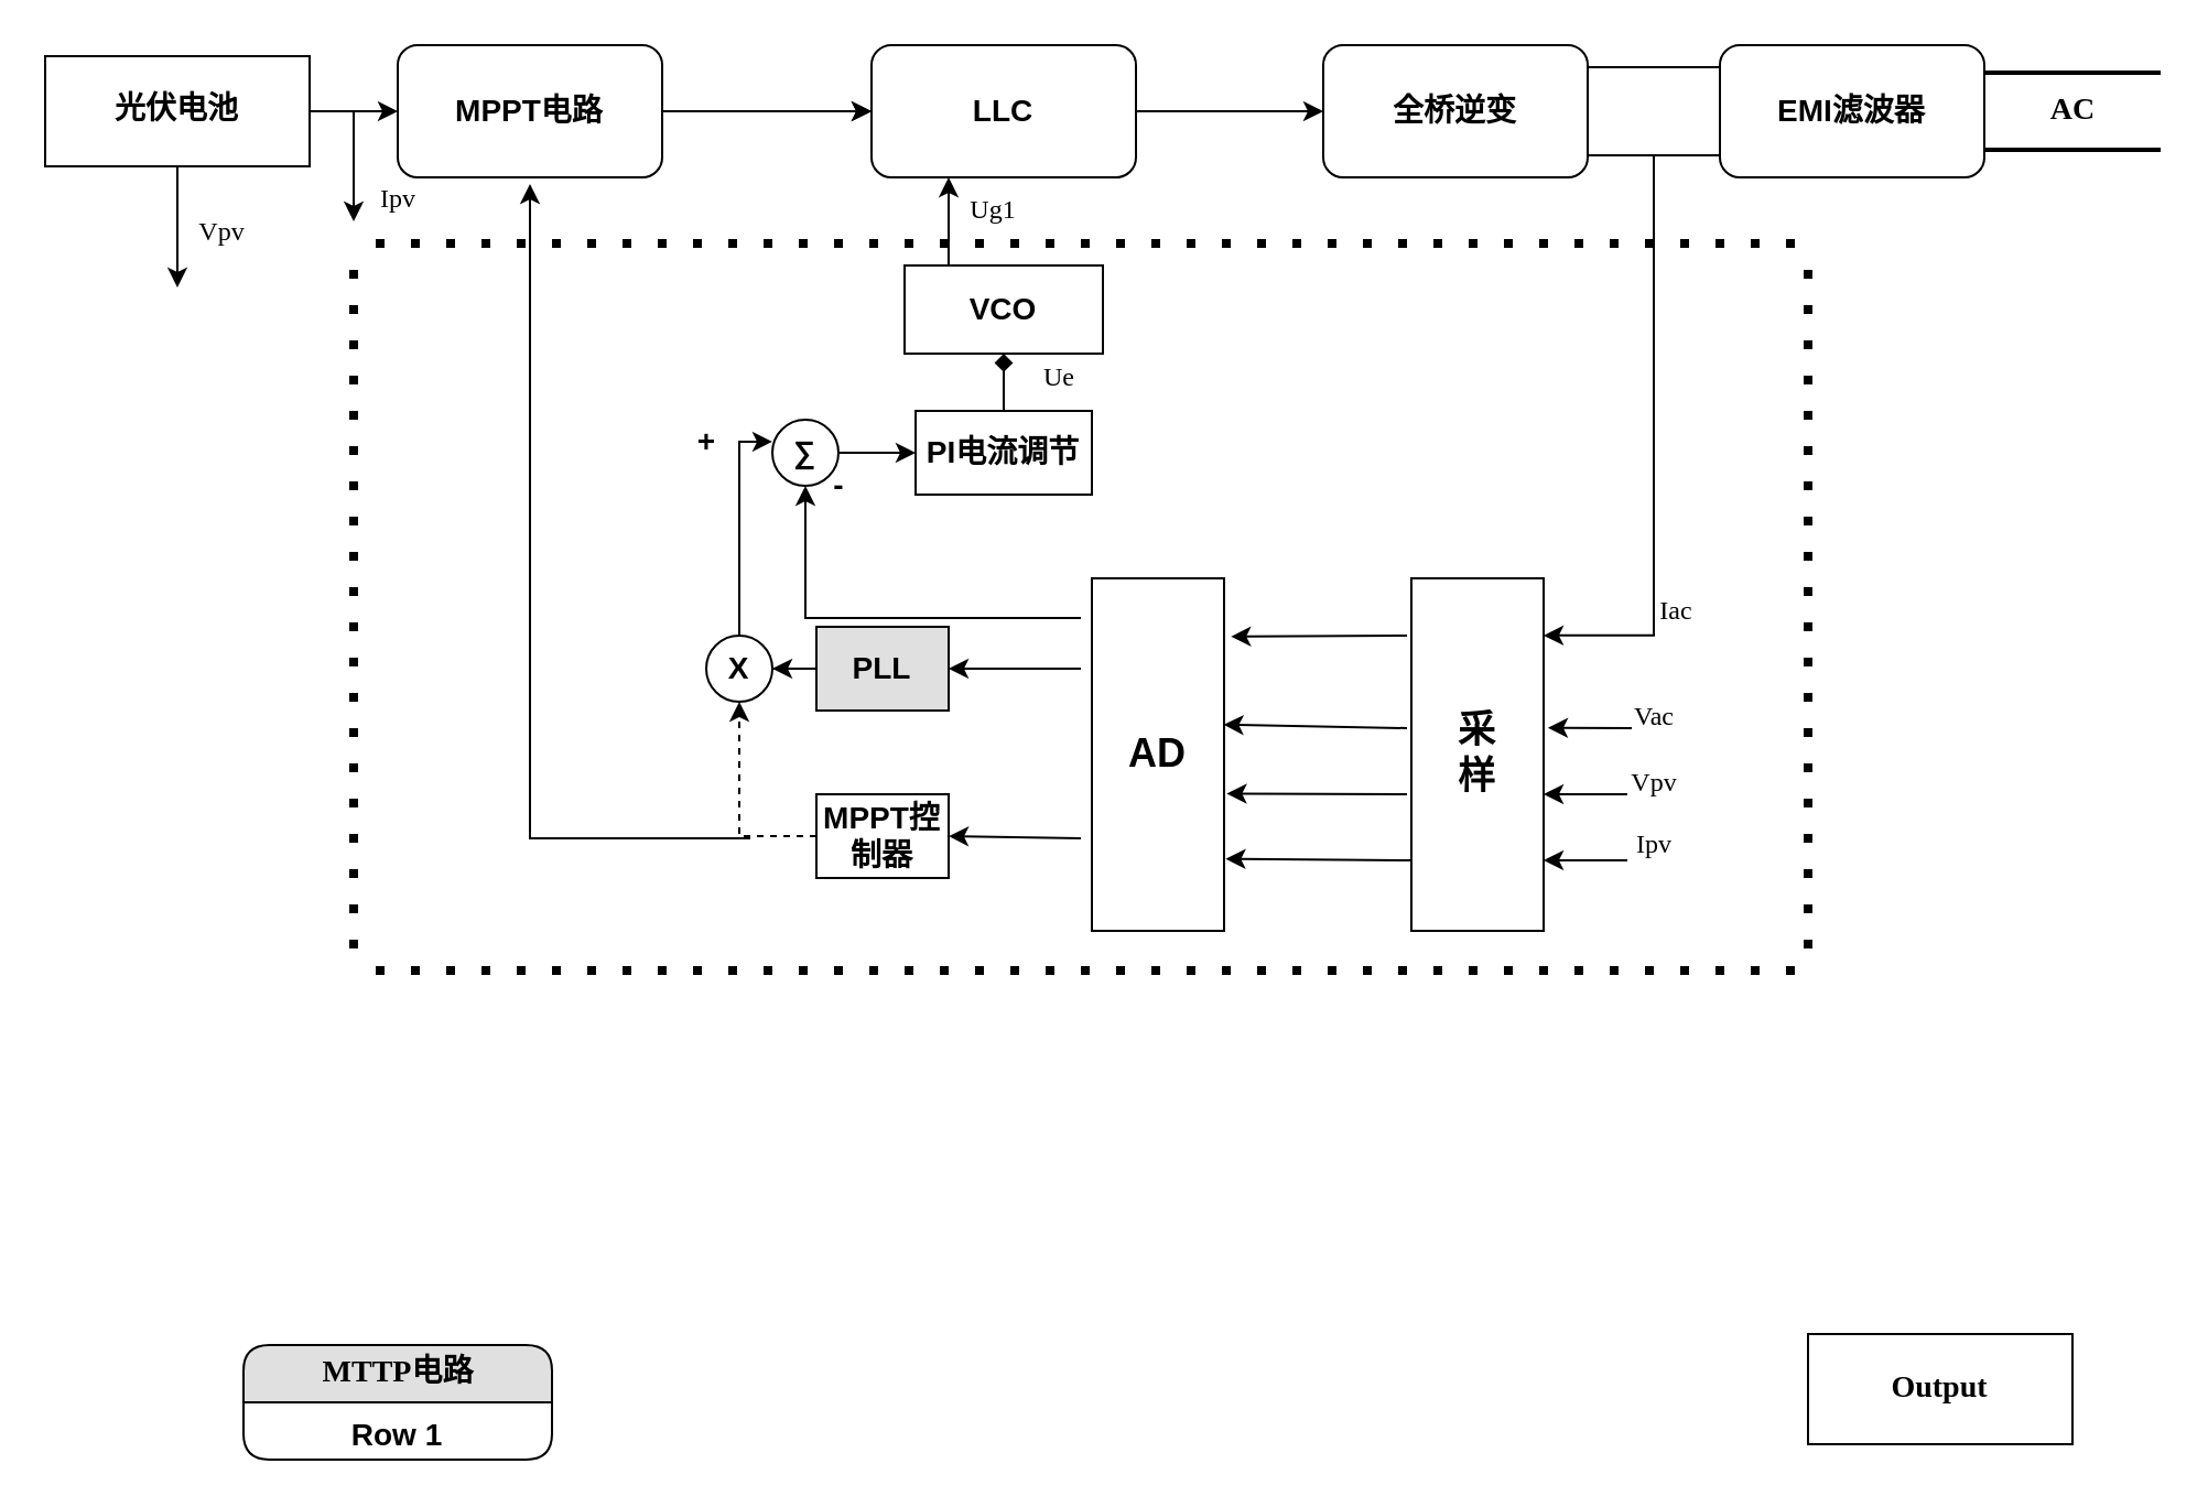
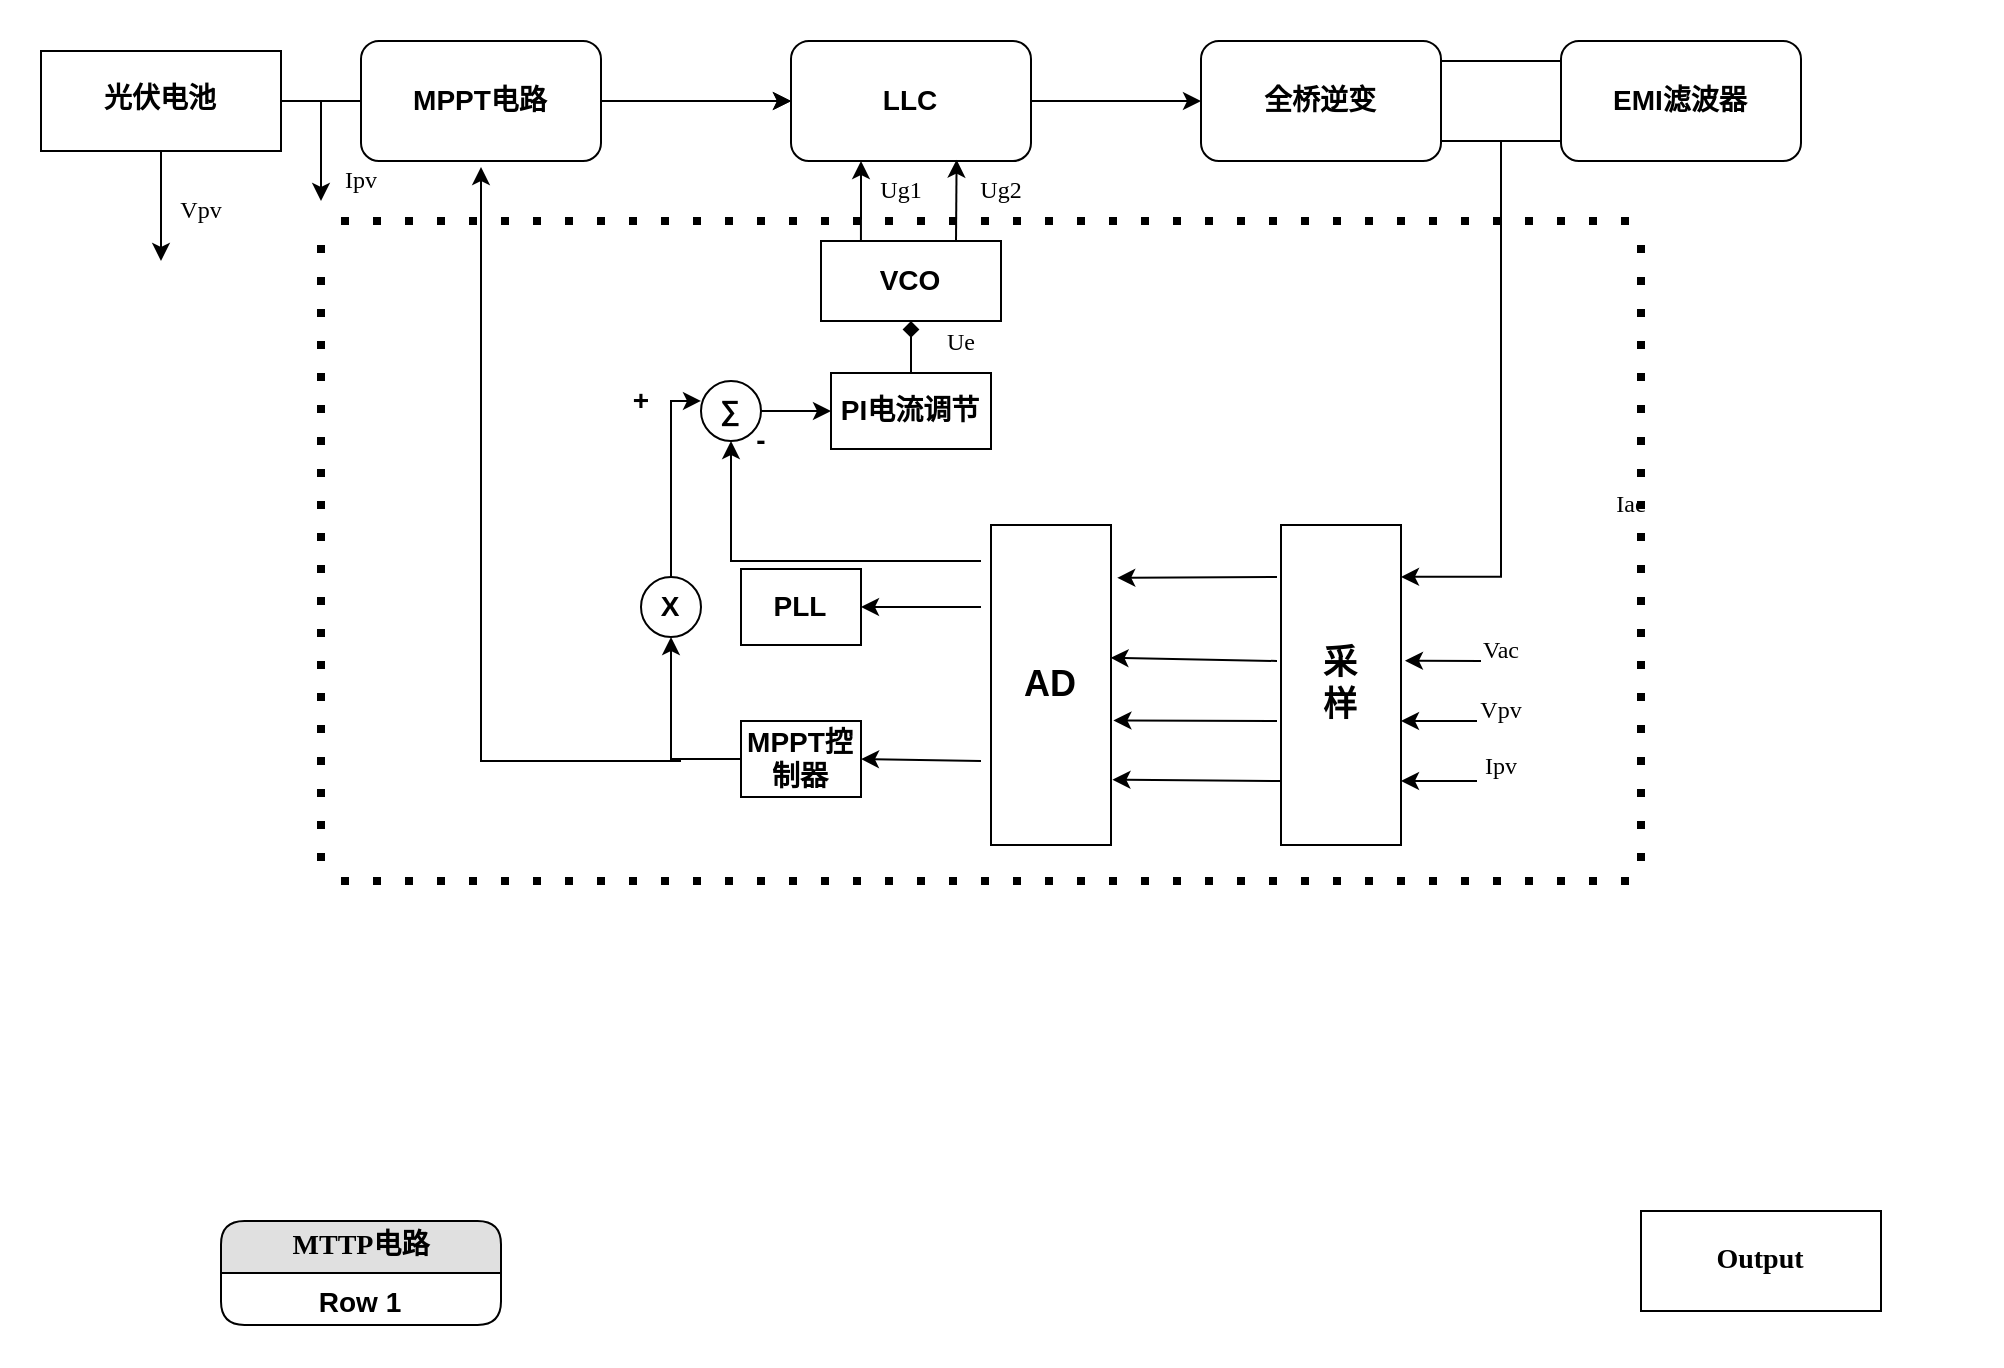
- <mxCell id="4" value="" style="edgeStyle=orthogonalEdgeStyle;rounded=0;orthogonalLoop=1;jettySize=auto;html=1;fontStyle=1;fontSize=14;" edge="1" parent="1" source="5" target="9"><mxGeometry relative="1" as="geometry" /></mxCell>
+ <mxCell id="4" value="" style="edgeStyle=orthogonalEdgeStyle;rounded=0;orthogonalLoop=1;jettySize=auto;html=1;fontStyle=1;fontSize=14;endArrow=none;" edge="1" parent="1" source="5" target="9"><mxGeometry relative="1" as="geometry" /></mxCell>
- <mxCell id="2" value="AC" style="html=1;rounded=0;shadow=0;comic=0;labelBackgroundColor=none;strokeWidth=2;fontFamily=Verdana;fontSize=14;align=center;shape=mxgraph.ios7ui.horLines;fontStyle=1" parent="1" vertex="1"><mxGeometry x="900" y="32.5" width="80" height="35" as="geometry" /></mxCell>
+ <mxCell id="49" value="Ug2" style="text;html=1;align=center;verticalAlign=middle;resizable=0;points=[];autosize=1;strokeColor=none;fillColor=none;fontFamily=Tahoma;" vertex="1" parent="1"><mxGeometry x="480" y="80" width="40" height="30" as="geometry" /></mxCell>
+ <mxCell id="37" value="" style="endArrow=classic;html=1;rounded=0;exitX=0.75;exitY=0;exitDx=0;exitDy=0;entryX=0.69;entryY=0.989;entryDx=0;entryDy=0;entryPerimeter=0;" edge="1" parent="1" source="28" target="11"><mxGeometry width="50" height="50" relative="1" as="geometry"><mxPoint x="500" y="160" as="sourcePoint" /><mxPoint x="550" y="110" as="targetPoint" /></mxGeometry></mxCell>
- <mxCell id="44" value="Iac" style="text;html=1;align=center;verticalAlign=middle;resizable=0;points=[];autosize=1;strokeColor=none;fillColor=none;fontFamily=Tahoma;" vertex="1" parent="1"><mxGeometry x="740" y="262" width="40" height="30" as="geometry" /></mxCell>
+ <mxCell id="44" value="Iac" style="text;html=1;align=center;verticalAlign=middle;resizable=0;points=[];autosize=1;strokeColor=none;fillColor=none;fontFamily=Tahoma;" vertex="1" parent="1"><mxGeometry x="795" y="237" width="40" height="30" as="geometry" /></mxCell>
- <mxCell id="18" value="" style="edgeStyle=orthogonalEdgeStyle;rounded=0;orthogonalLoop=1;jettySize=auto;html=1;" edge="1" parent="1" source="19" target="23"><mxGeometry relative="1" as="geometry" /></mxCell>
- <mxCell id="19" value="PLL" style="rounded=0;whiteSpace=wrap;html=1;fontStyle=1;fontSize=14;fillColor=#e0e0e0;" vertex="1" parent="1"><mxGeometry x="370" y="284" width="60" height="38" as="geometry" /></mxCell>
+ <mxCell id="19" value="PLL" style="rounded=0;whiteSpace=wrap;html=1;fontStyle=1;fontSize=14;" vertex="1" parent="1"><mxGeometry x="370" y="284" width="60" height="38" as="geometry" /></mxCell>
- <mxCell id="20" style="edgeStyle=orthogonalEdgeStyle;rounded=0;orthogonalLoop=1;jettySize=auto;html=1;entryX=0.5;entryY=1;entryDx=0;entryDy=0;dashed=1;" edge="1" parent="1" source="21" target="23"><mxGeometry relative="1" as="geometry" /></mxCell>
+ <mxCell id="20" style="edgeStyle=orthogonalEdgeStyle;rounded=0;orthogonalLoop=1;jettySize=auto;html=1;entryX=0.5;entryY=1;entryDx=0;entryDy=0;" edge="1" parent="1" source="21" target="23"><mxGeometry relative="1" as="geometry" /></mxCell>
